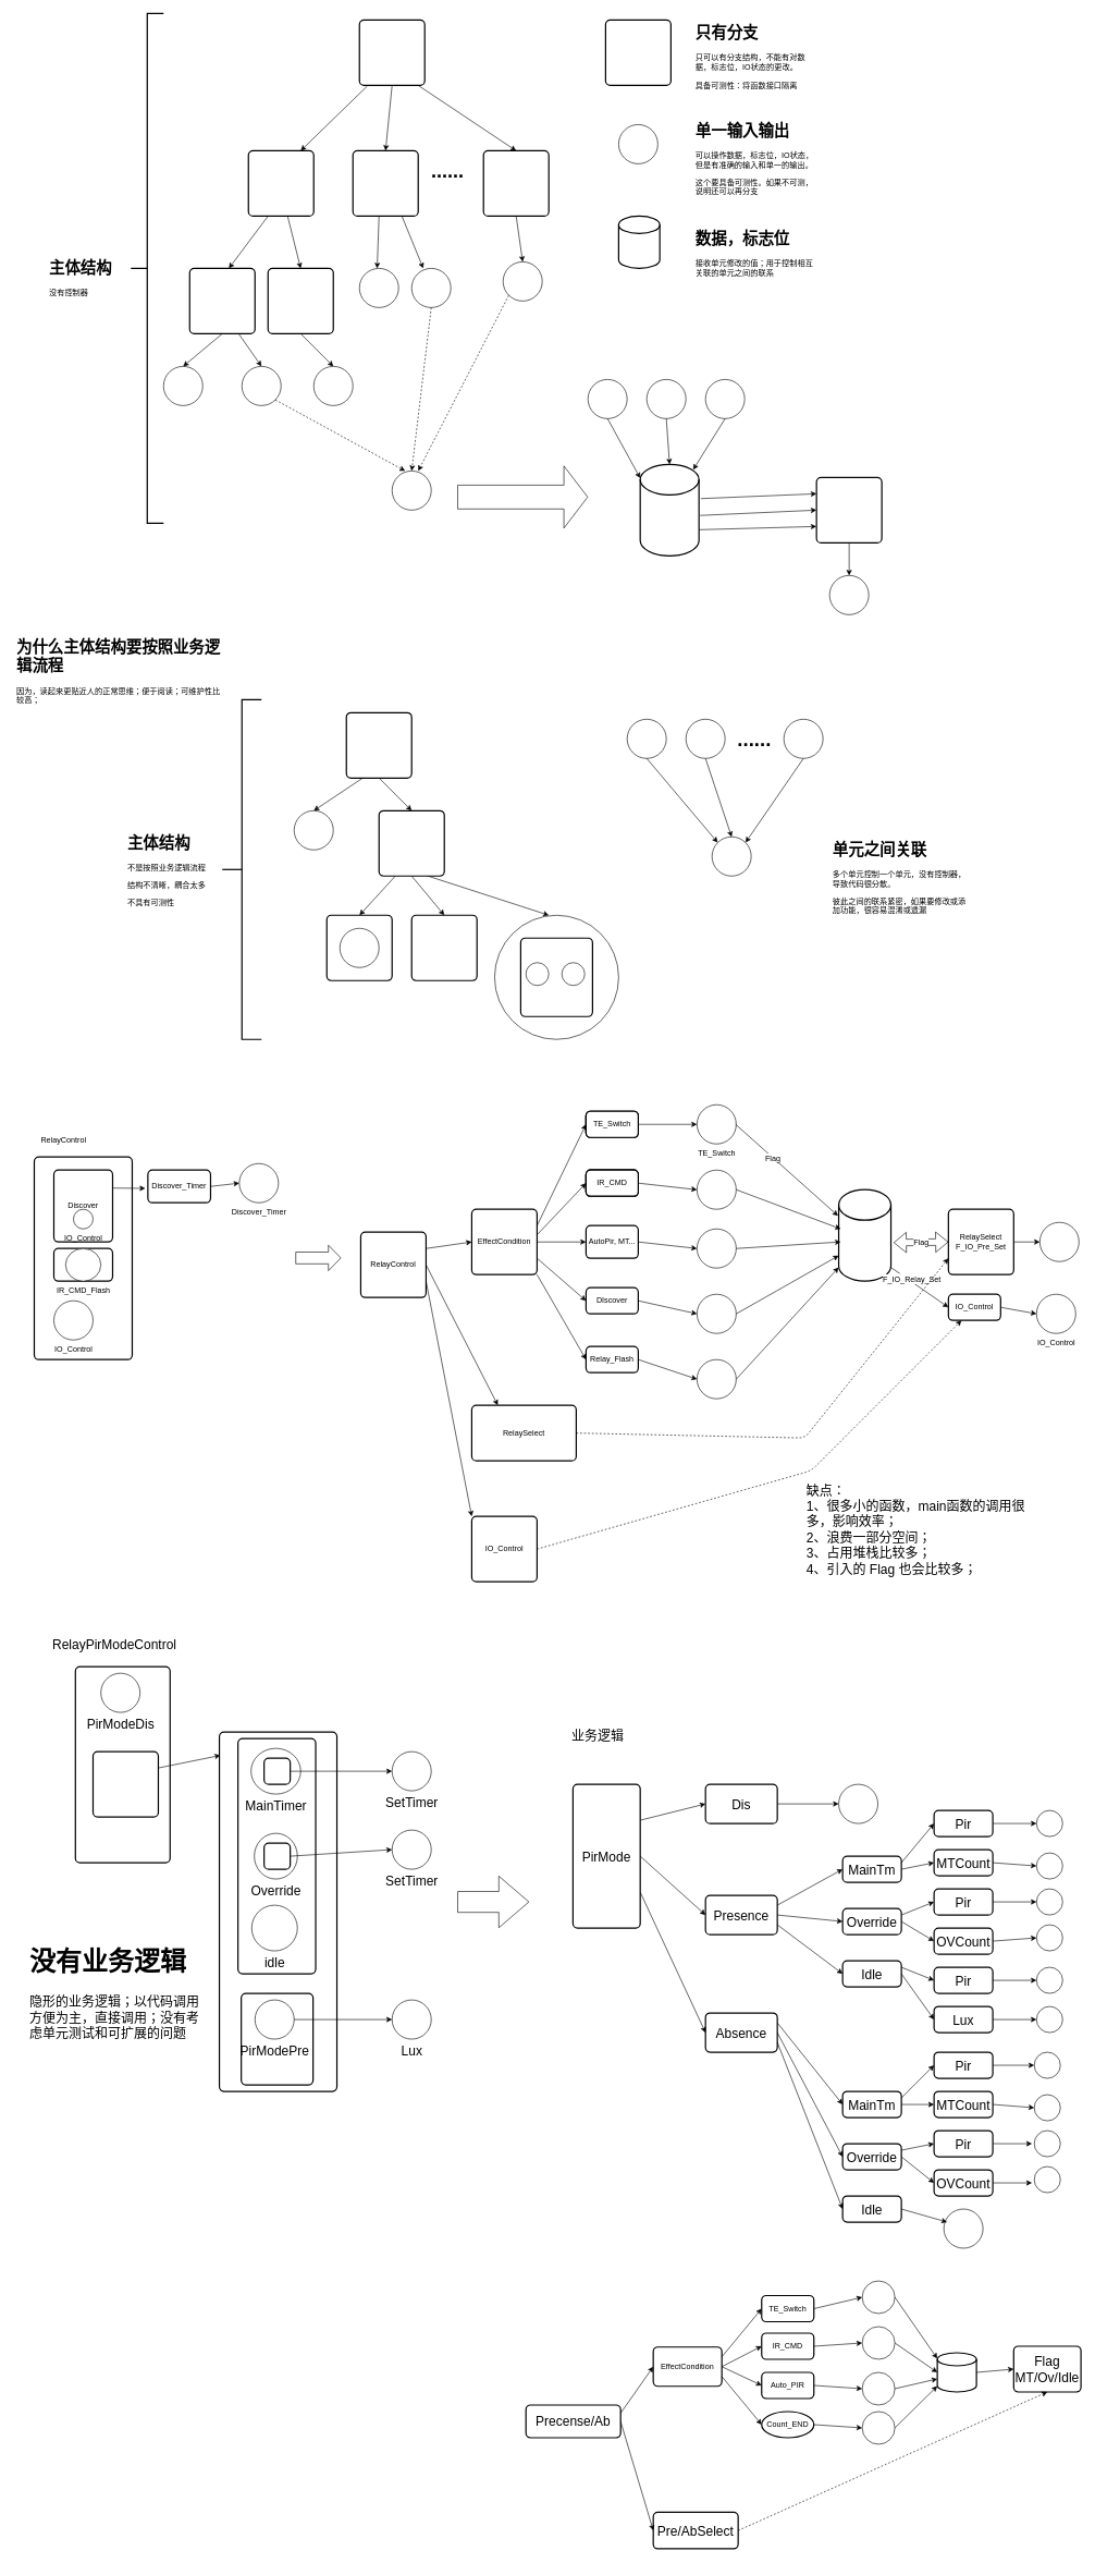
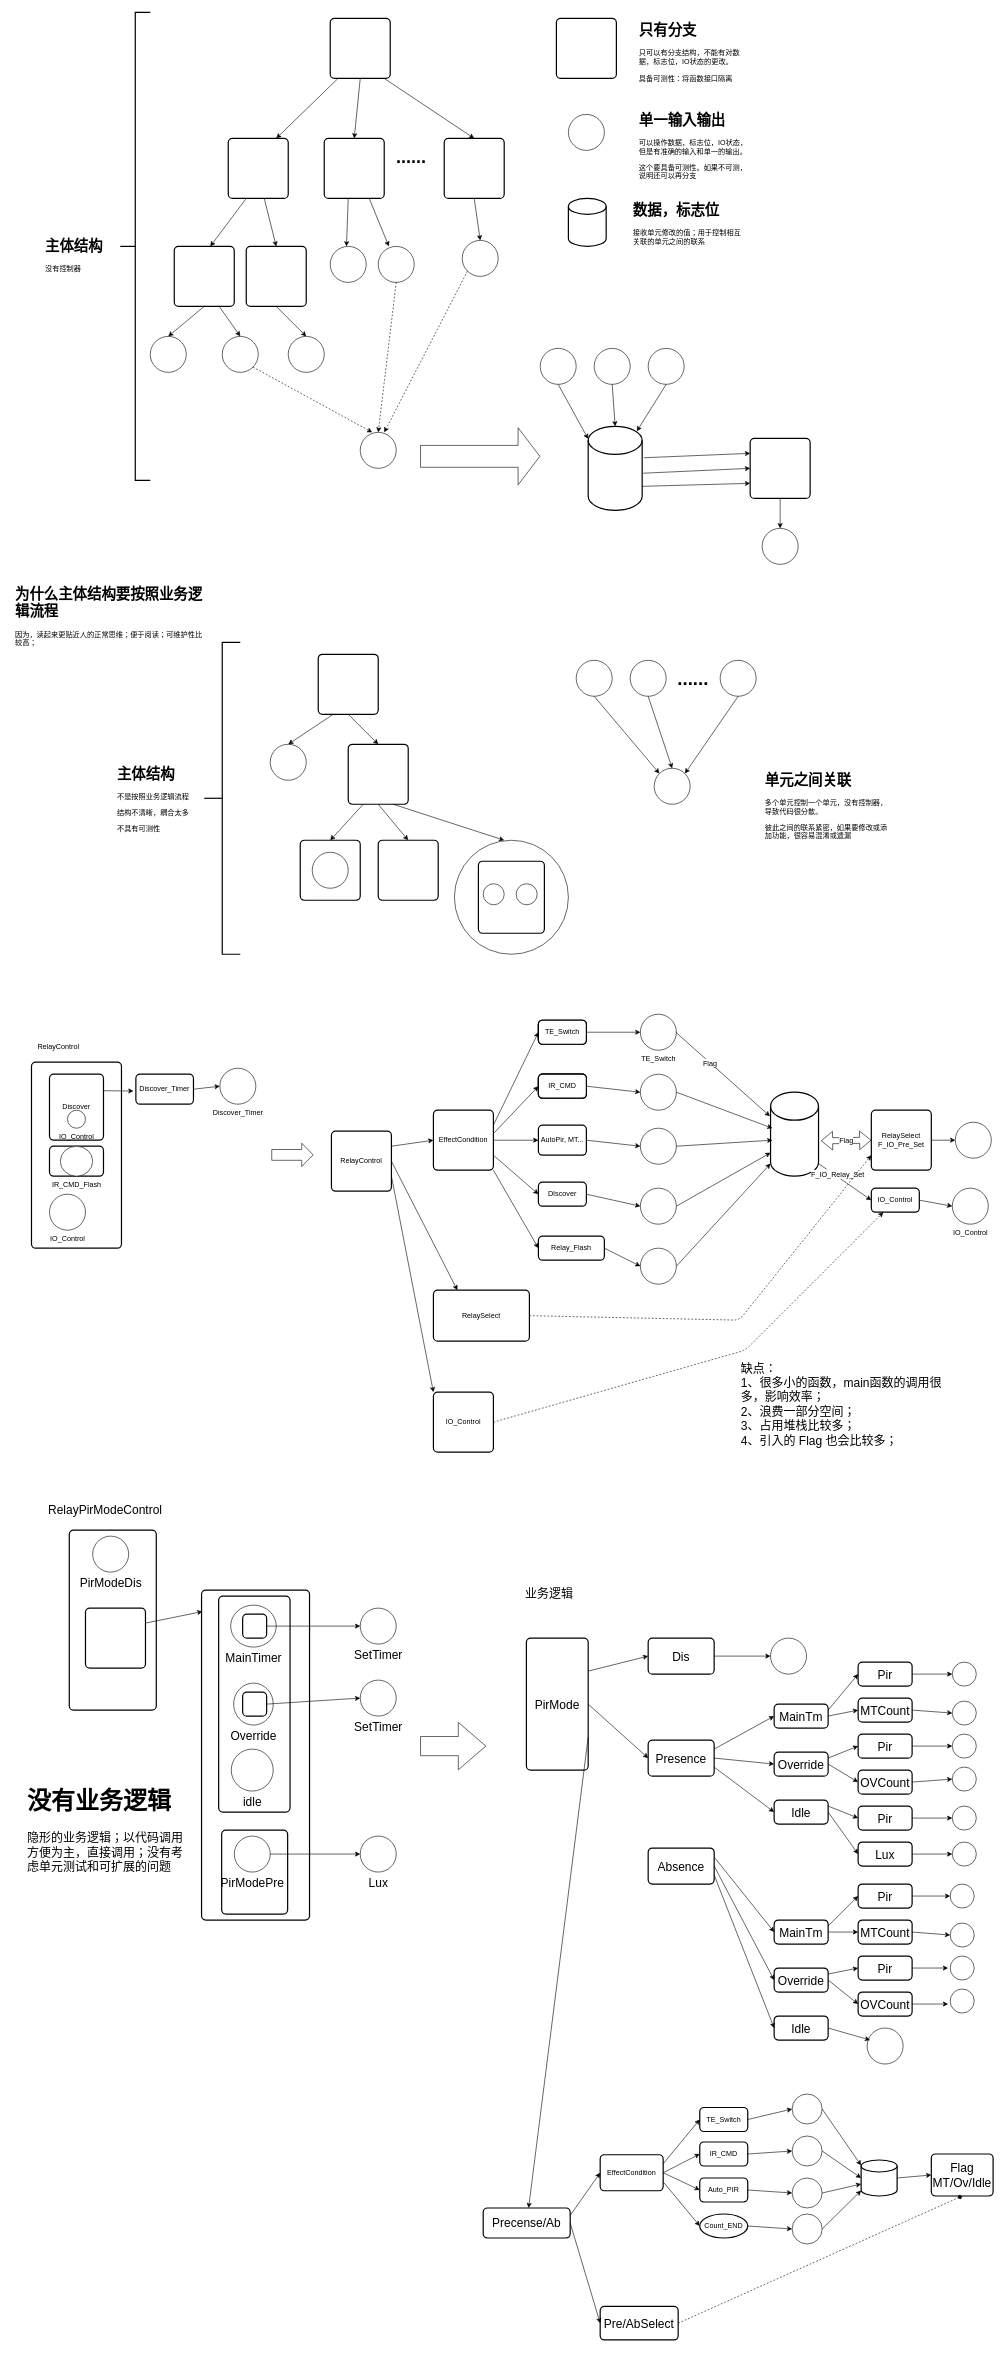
- <mxCell id="49" value="&lt;h1&gt;数据，标志位&lt;/h1&gt;&lt;div&gt;接收单元修改的值；用于控制相互关联的单元之间的联系&lt;/div&gt;" style="text;html=1;strokeColor=none;fillColor=none;spacing=5;spacingTop=-20;whiteSpace=wrap;overflow=hidden;rounded=0;" parent="1" vertex="1"><mxGeometry x="1060" y="345" width="190" height="120" as="geometry" /></mxCell>
+ <mxCell id="49" value="&lt;h1&gt;数据，标志位&lt;/h1&gt;&lt;div&gt;接收单元修改的值；用于控制相互关联的单元之间的联系&lt;/div&gt;" style="text;html=1;strokeColor=none;fillColor=none;spacing=5;spacingTop=-20;whiteSpace=wrap;overflow=hidden;rounded=0;" parent="1" vertex="1"><mxGeometry x="1050" y="330" width="190" height="120" as="geometry" /></mxCell>
- <mxCell id="93" value="Relay_Flash" style="rounded=1;whiteSpace=wrap;html=1;absoluteArcSize=1;arcSize=14;strokeWidth=2;fontSize=12;" parent="1" vertex="1"><mxGeometry x="897" y="2060" width="80" height="40" as="geometry" /></mxCell>
+ <mxCell id="93" value="Relay_Flash" style="rounded=1;whiteSpace=wrap;html=1;absoluteArcSize=1;arcSize=14;strokeWidth=2;fontSize=12;" parent="1" vertex="1"><mxGeometry x="897" y="2060" width="110" height="40" as="geometry" /></mxCell>
- <mxCell id="208" value="" style="endArrow=classic;html=1;fontSize=20;exitX=1;exitY=0.75;exitDx=0;exitDy=0;entryX=0;entryY=0.5;entryDx=0;entryDy=0;" parent="1" source="160" target="163" edge="1"><mxGeometry width="50" height="50" relative="1" as="geometry"><mxPoint x="1200" y="3010" as="sourcePoint" /><mxPoint x="1250" y="2960" as="targetPoint" /></mxGeometry></mxCell>
+ <mxCell id="208" value="" style="endArrow=classic;html=1;fontSize=20;exitX=1;exitY=0.75;exitDx=0;exitDy=0;" parent="1" source="160" target="189" edge="1"><mxGeometry width="50" height="50" relative="1" as="geometry"><mxPoint x="1200" y="3010" as="sourcePoint" /><mxPoint x="1250" y="2960" as="targetPoint" /></mxGeometry></mxCell>
- <mxCell id="256" value="" style="endArrow=classic;html=1;fontSize=20;exitX=1;exitY=0.5;exitDx=0;exitDy=0;entryX=0.5;entryY=1;entryDx=0;entryDy=0;dashed=1;" parent="1" source="205" target="204" edge="1"><mxGeometry width="50" height="50" relative="1" as="geometry"><mxPoint x="1300" y="3670" as="sourcePoint" /><mxPoint x="1350" y="3620" as="targetPoint" /></mxGeometry></mxCell>
+ <mxCell id="256" value="" style="endArrow=diamond;html=1;fontSize=20;exitX=1;exitY=0.5;exitDx=0;exitDy=0;entryX=0.5;entryY=1;entryDx=0;entryDy=0;dashed=1;" parent="1" source="205" target="204" edge="1"><mxGeometry width="50" height="50" relative="1" as="geometry"><mxPoint x="1300" y="3670" as="sourcePoint" /><mxPoint x="1350" y="3620" as="targetPoint" /></mxGeometry></mxCell>
